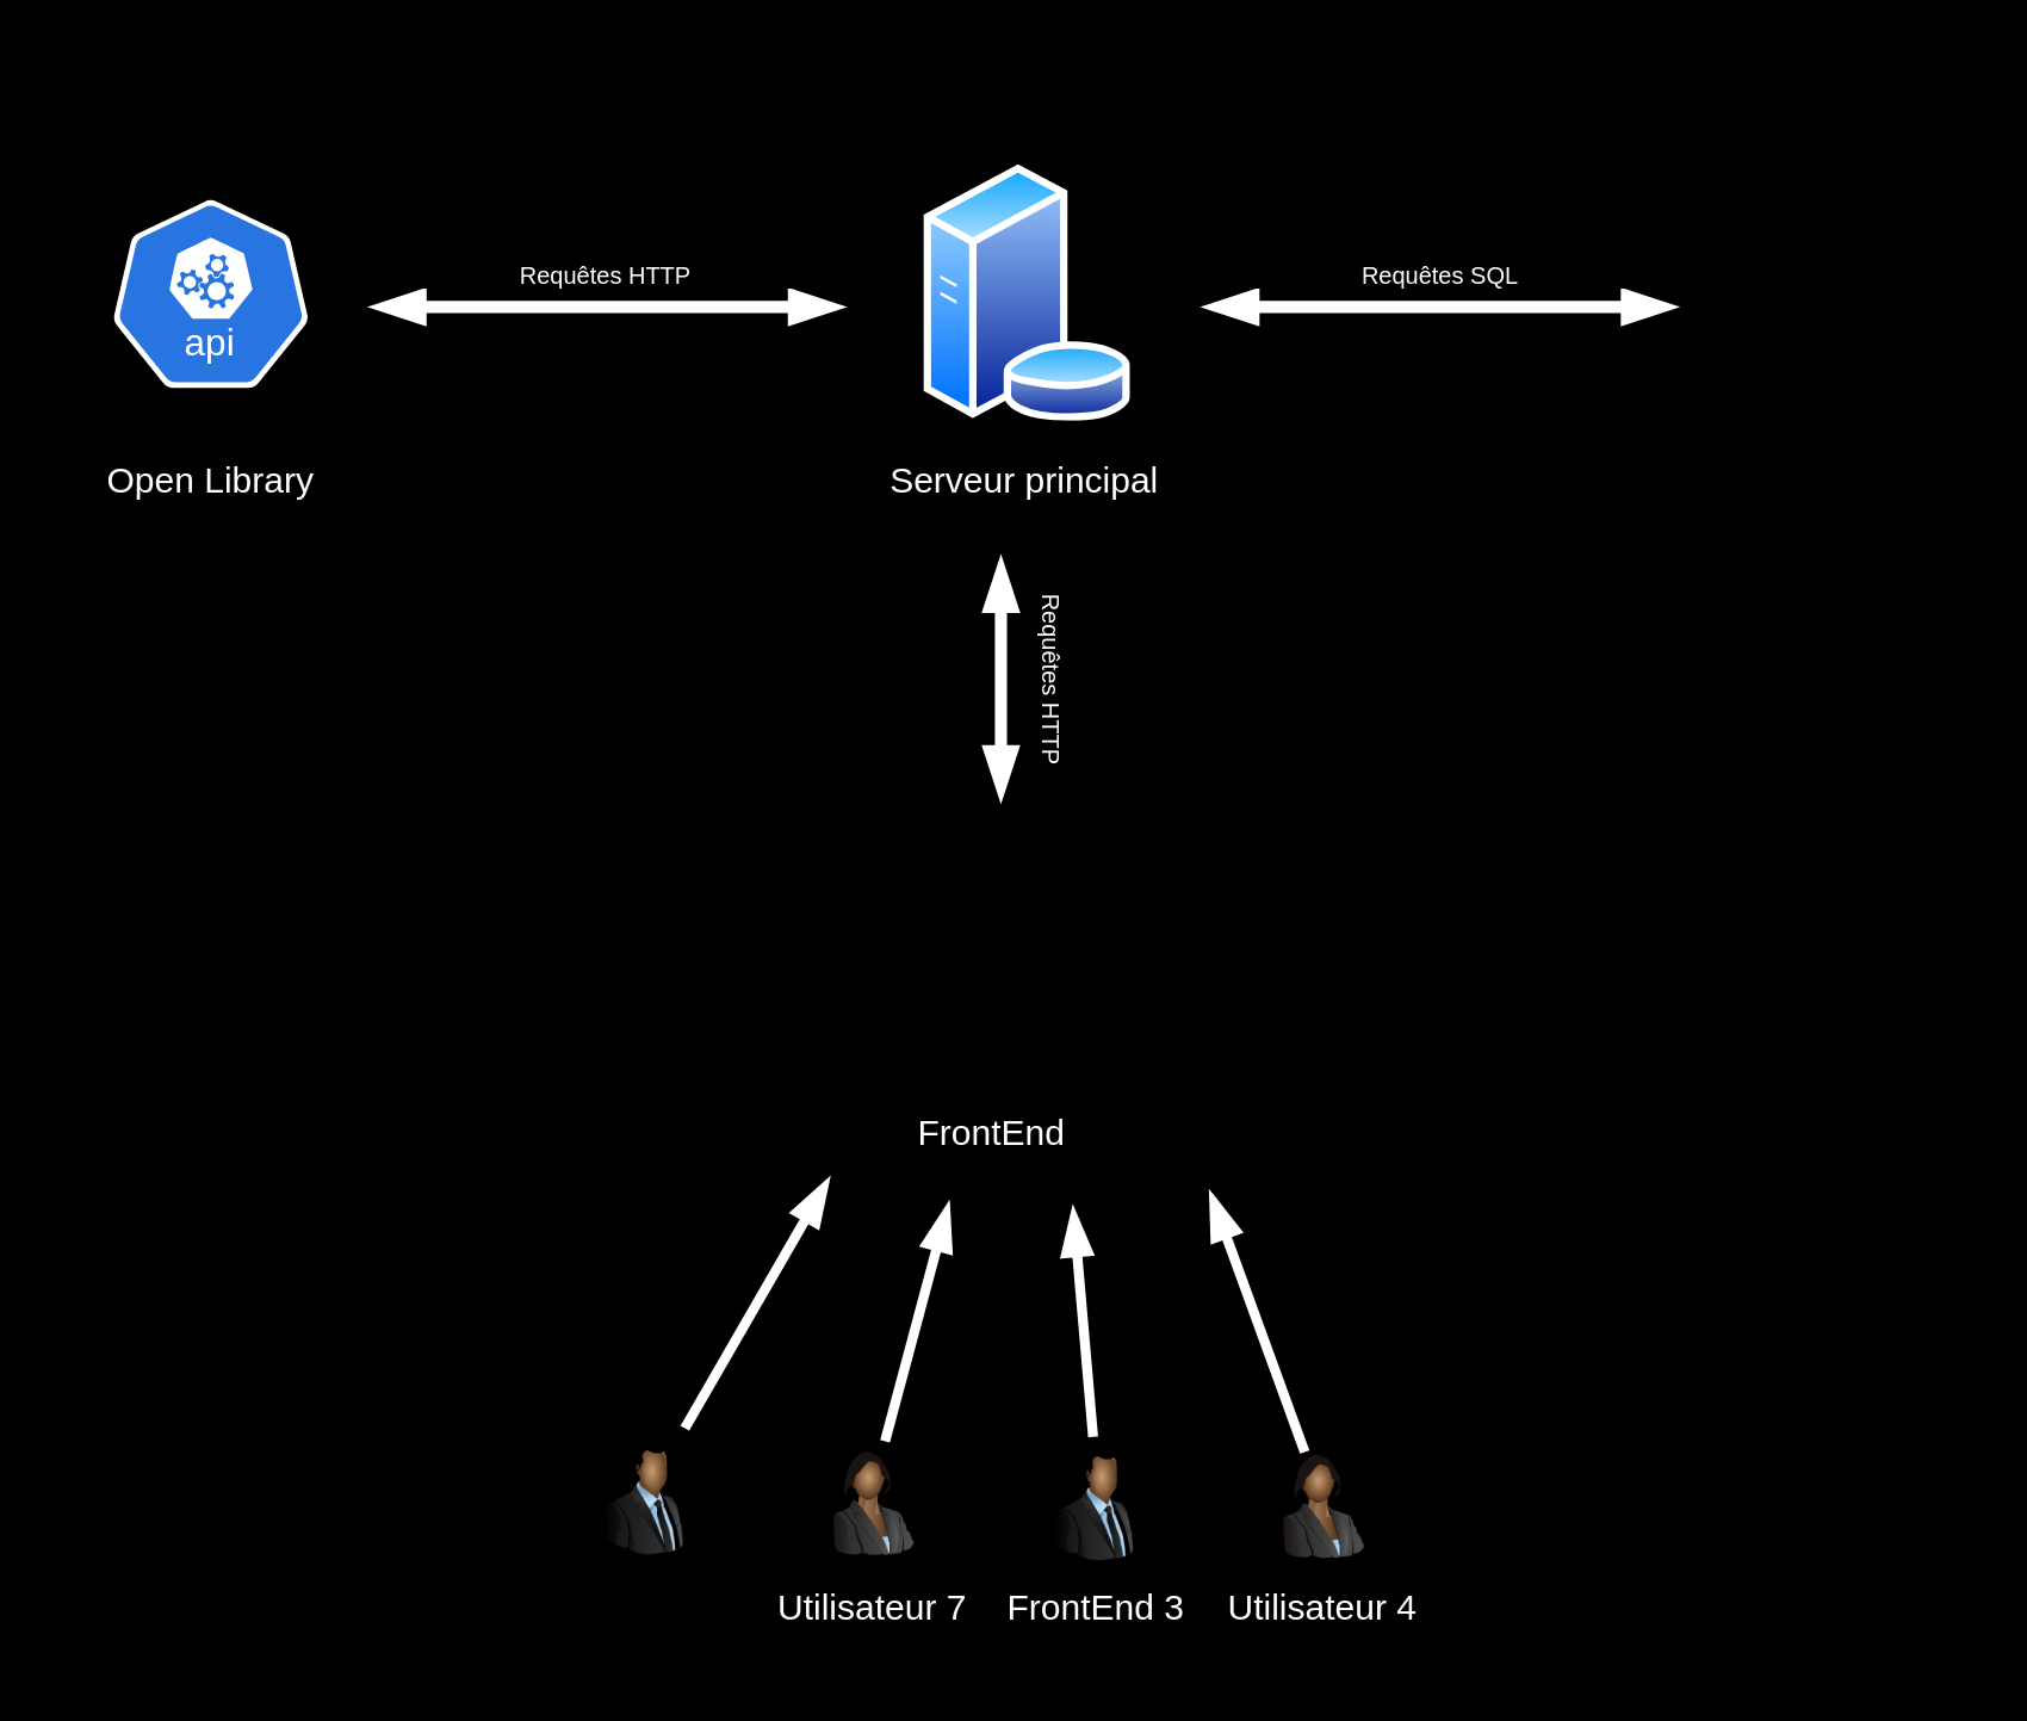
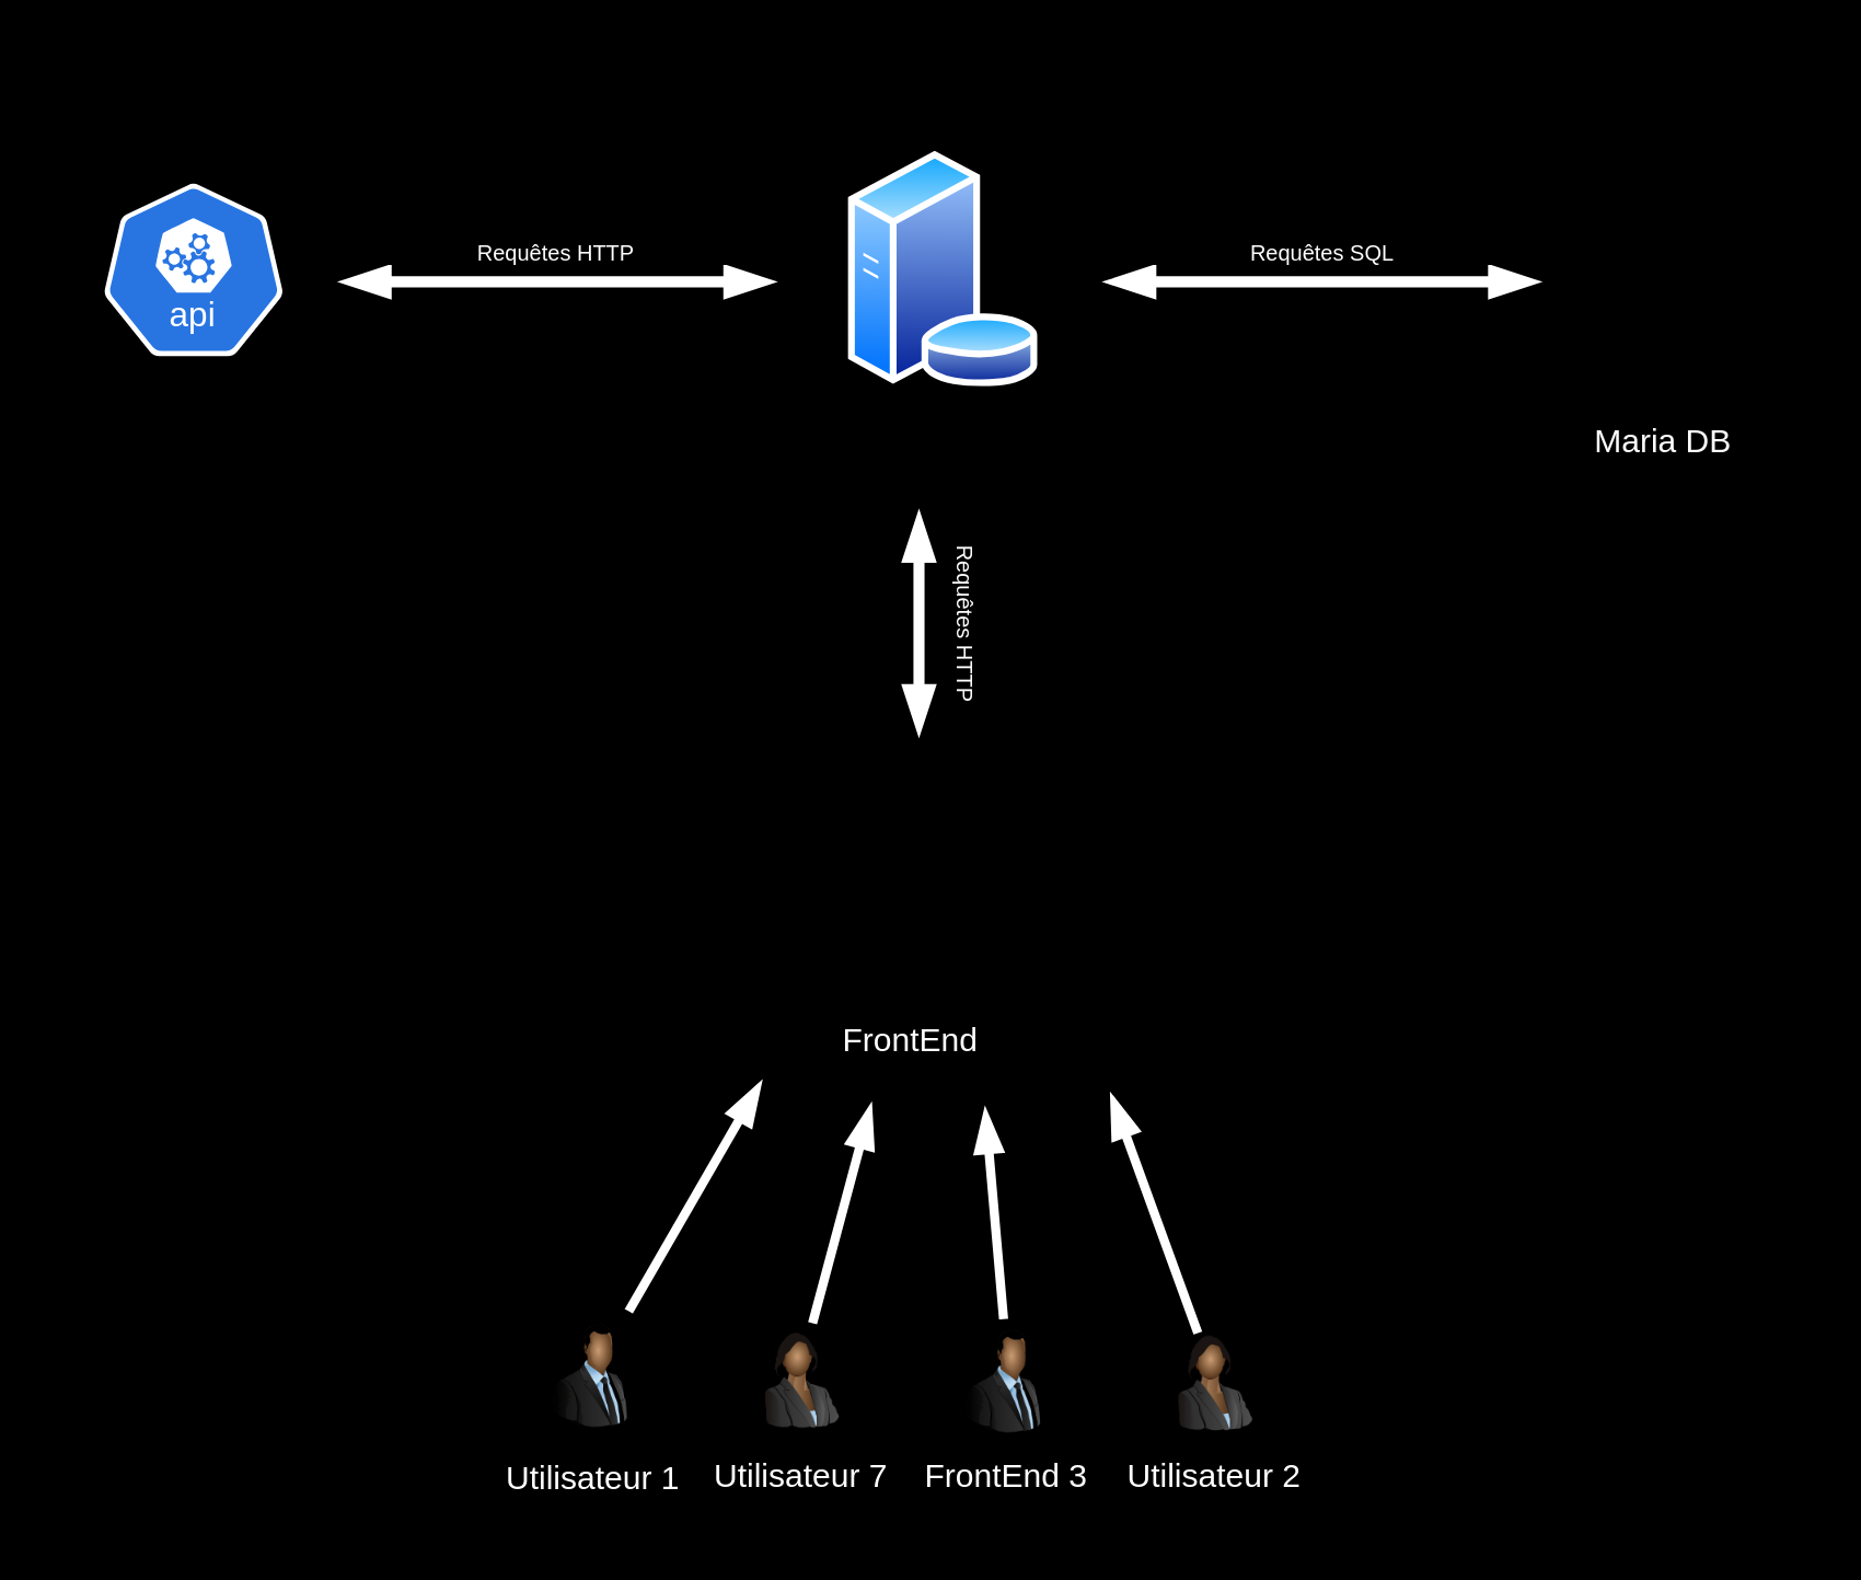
- <mxCell id="15" value="Open Library" style="text;html=1;align=center;verticalAlign=middle;whiteSpace=wrap;rounded=0;fontColor=#FFFFFF;" vertex="1" parent="2"><mxGeometry y="91" width="100.5" height="30" as="geometry" /></mxCell>
- <mxCell id="13" value="Serveur principal" style="text;html=1;align=center;verticalAlign=middle;whiteSpace=wrap;rounded=0;fontColor=#FFFFFF;" vertex="1" parent="2"><mxGeometry x="273.43" y="91" width="100.5" height="30" as="geometry" /></mxCell>
+ <mxCell id="17" value="Maria DB" style="text;html=1;align=center;verticalAlign=middle;whiteSpace=wrap;rounded=0;fontColor=#FFFFFF;" vertex="1" parent="2"><mxGeometry x="537.43" y="91" width="100.5" height="30" as="geometry" /></mxCell>
- <mxCell id="10" value="Utilisateur 4" style="text;html=1;align=center;verticalAlign=middle;whiteSpace=wrap;rounded=0;fontColor=#FFFFFF;" vertex="1" parent="2"><mxGeometry x="387.5" y="469" width="71" height="30" as="geometry" /></mxCell>
+ <mxCell id="10" value="Utilisateur 2" style="text;html=1;align=center;verticalAlign=middle;whiteSpace=wrap;rounded=0;fontColor=#FFFFFF;" vertex="1" parent="2"><mxGeometry x="387.5" y="469" width="71" height="30" as="geometry" /></mxCell>
+ <mxCell id="7" value="Utilisateur 1" style="text;html=1;align=center;verticalAlign=middle;whiteSpace=wrap;rounded=0;fontColor=#FFFFFF;" vertex="1" parent="2"><mxGeometry x="161" y="470" width="71" height="30" as="geometry" /></mxCell>
